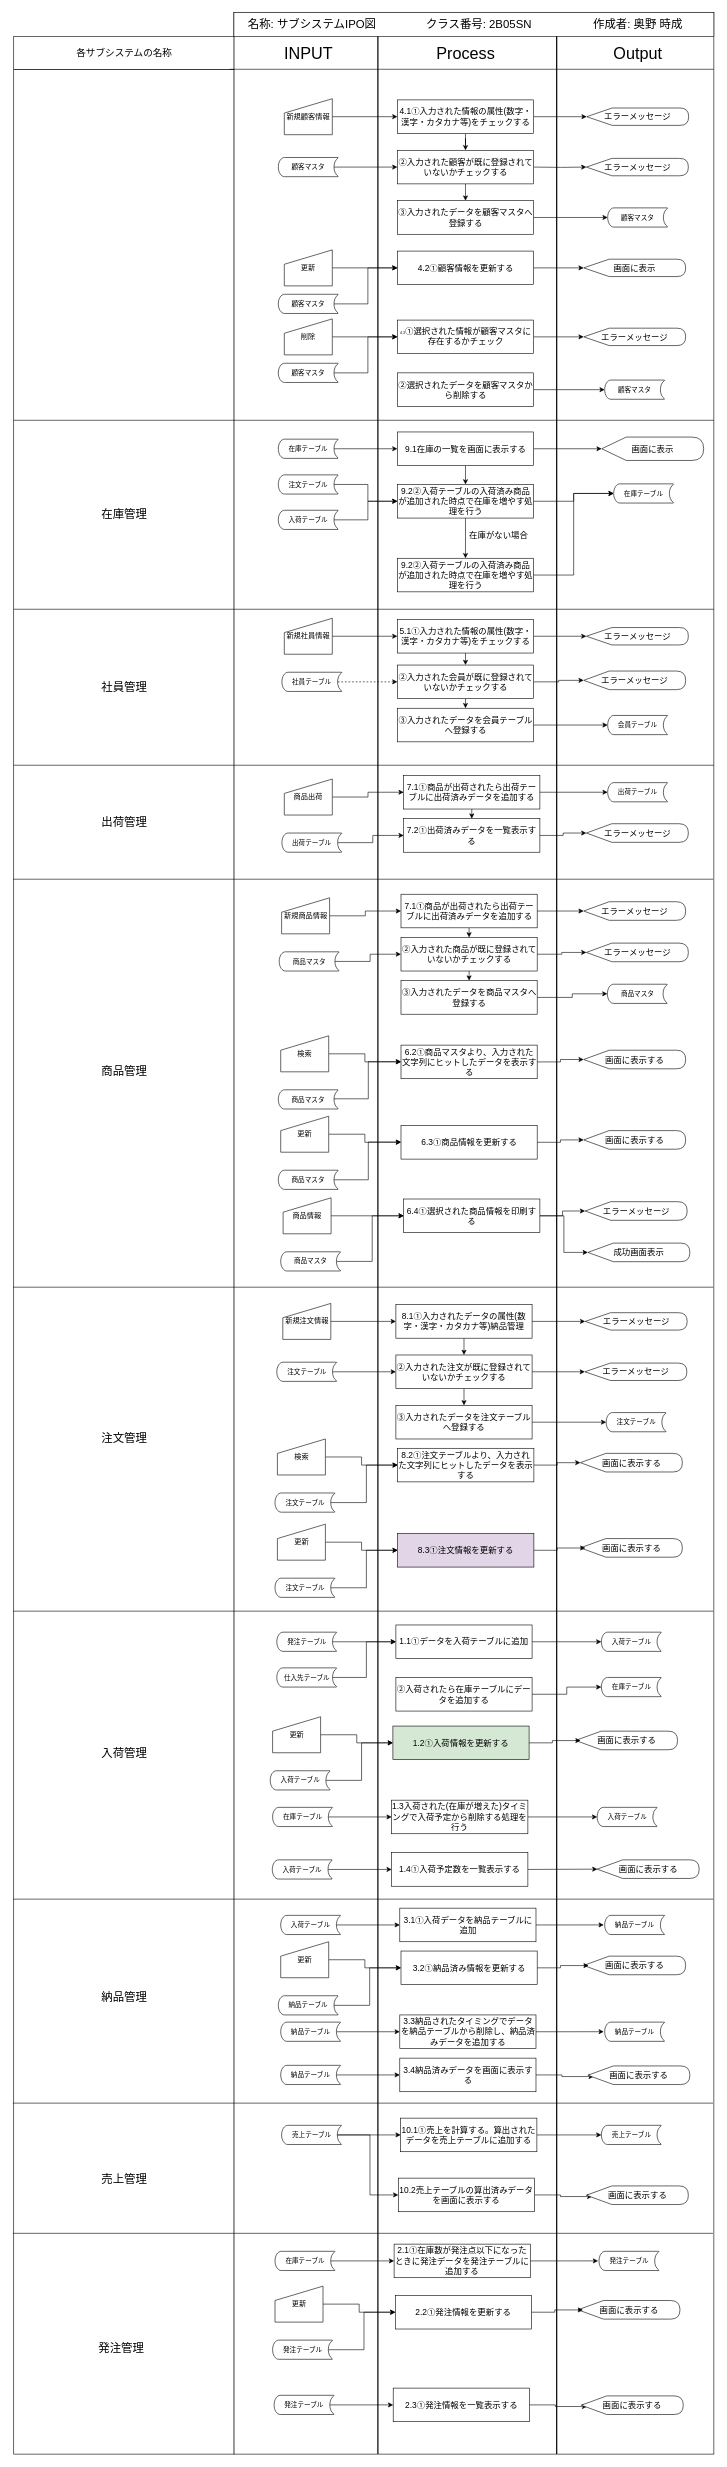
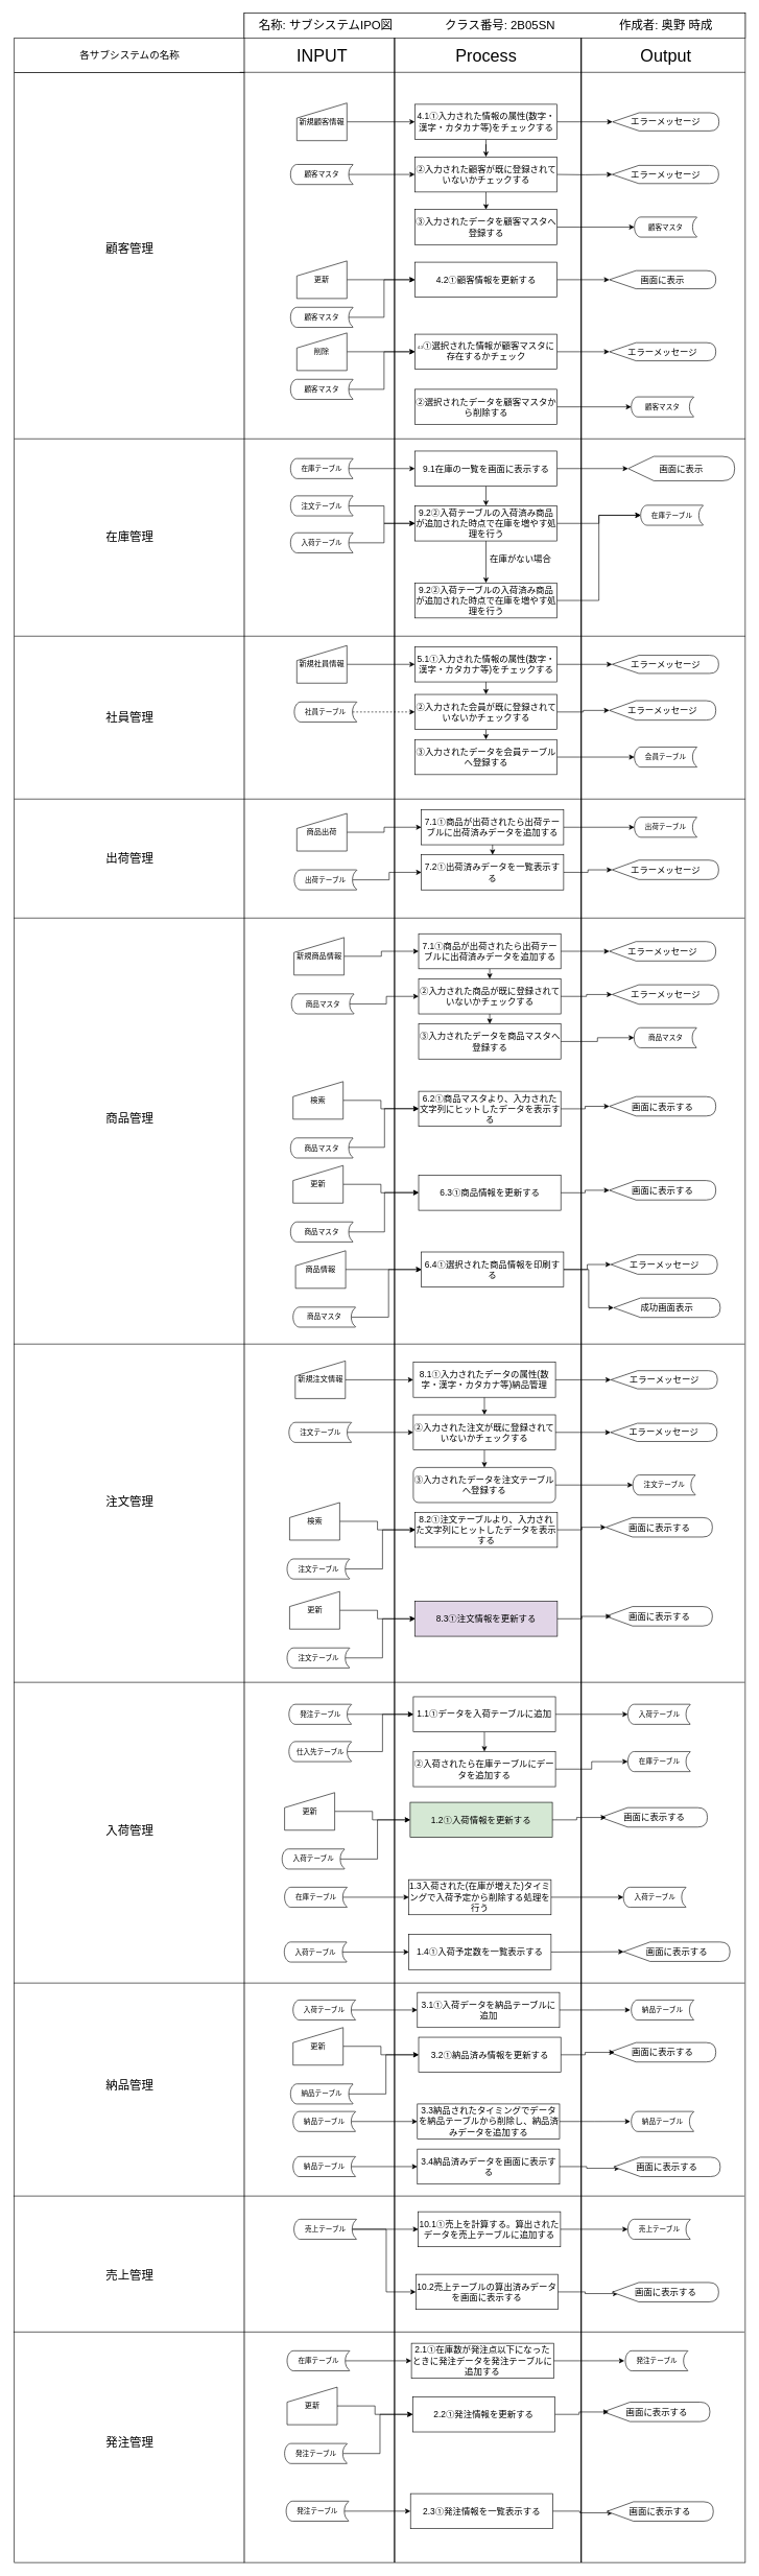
+ <mxCell id="17" value="&lt;font style=&quot;font-size: 19px&quot;&gt;顧客管理&lt;/font&gt;" style="text;html=1;resizable=0;autosize=1;align=center;verticalAlign=middle;points=[];fillColor=none;strokeColor=none;rounded=0;fontSize=6;movable=0;" parent="1" vertex="1"><mxGeometry x="160.5" y="386.5" width="90" height="20" as="geometry" /></mxCell>
- <mxCell id="153" value="&lt;p class=&quot;MsoNormal&quot; align=&quot;center&quot;&gt;&lt;span style=&quot;font-family: &amp;#34;ｍｓ 明朝&amp;#34; , &amp;#34;serif&amp;#34;&quot;&gt;&lt;font style=&quot;font-size: 14px&quot;&gt;③入力されたデータを注文テーブルへ登録する&lt;/font&gt;&lt;/span&gt;&lt;span lang=&quot;EN-US&quot;&gt;&lt;/span&gt;&lt;/p&gt;" style="whiteSpace=wrap;html=1;align=center;treeFolding=1;treeMoving=1;container=1;recursiveResize=0;strokeWidth=1;fontSize=6;movable=0;" parent="1" vertex="1"><mxGeometry x="659" y="2342" width="227" height="56" as="geometry" /></mxCell>
+ <mxCell id="153" value="&lt;p class=&quot;MsoNormal&quot; align=&quot;center&quot;&gt;&lt;span style=&quot;font-family: &amp;#34;ｍｓ 明朝&amp;#34; , &amp;#34;serif&amp;#34;&quot;&gt;&lt;font style=&quot;font-size: 14px&quot;&gt;③入力されたデータを注文テーブルへ登録する&lt;/font&gt;&lt;/span&gt;&lt;span lang=&quot;EN-US&quot;&gt;&lt;/span&gt;&lt;/p&gt;" style="whiteSpace=wrap;html=1;align=center;treeFolding=1;treeMoving=1;container=1;recursiveResize=0;strokeWidth=1;fontSize=6;movable=0;rounded=1;" parent="1" vertex="1"><mxGeometry x="659" y="2342" width="227" height="56" as="geometry" /></mxCell>
+ <mxCell id="174" style="edgeStyle=orthogonalEdgeStyle;rounded=0;orthogonalLoop=1;jettySize=auto;html=1;exitX=0.5;exitY=1;exitDx=0;exitDy=0;entryX=0.5;entryY=0;entryDx=0;entryDy=0;fontSize=6;movable=0;" parent="1" source="175" target="179" edge="1"><mxGeometry relative="1" as="geometry" /></mxCell>
- <mxCell id="235" value="&lt;span style=&quot;font-size: 19px&quot;&gt;発注管理&lt;/span&gt;" style="text;html=1;resizable=0;autosize=1;align=center;verticalAlign=middle;points=[];fillColor=none;strokeColor=none;rounded=0;fontSize=6;movable=0;" parent="1" vertex="1"><mxGeometry x="155.5" y="3905" width="90" height="20" as="geometry" /></mxCell>
+ <mxCell id="235" value="&lt;span style=&quot;font-size: 19px&quot;&gt;発注管理&lt;/span&gt;" style="text;html=1;resizable=0;autosize=1;align=center;verticalAlign=middle;points=[];fillColor=none;strokeColor=none;rounded=0;fontSize=6;movable=0;" parent="1" vertex="1"><mxGeometry x="160.5" y="3890" width="90" height="20" as="geometry" /></mxCell>
